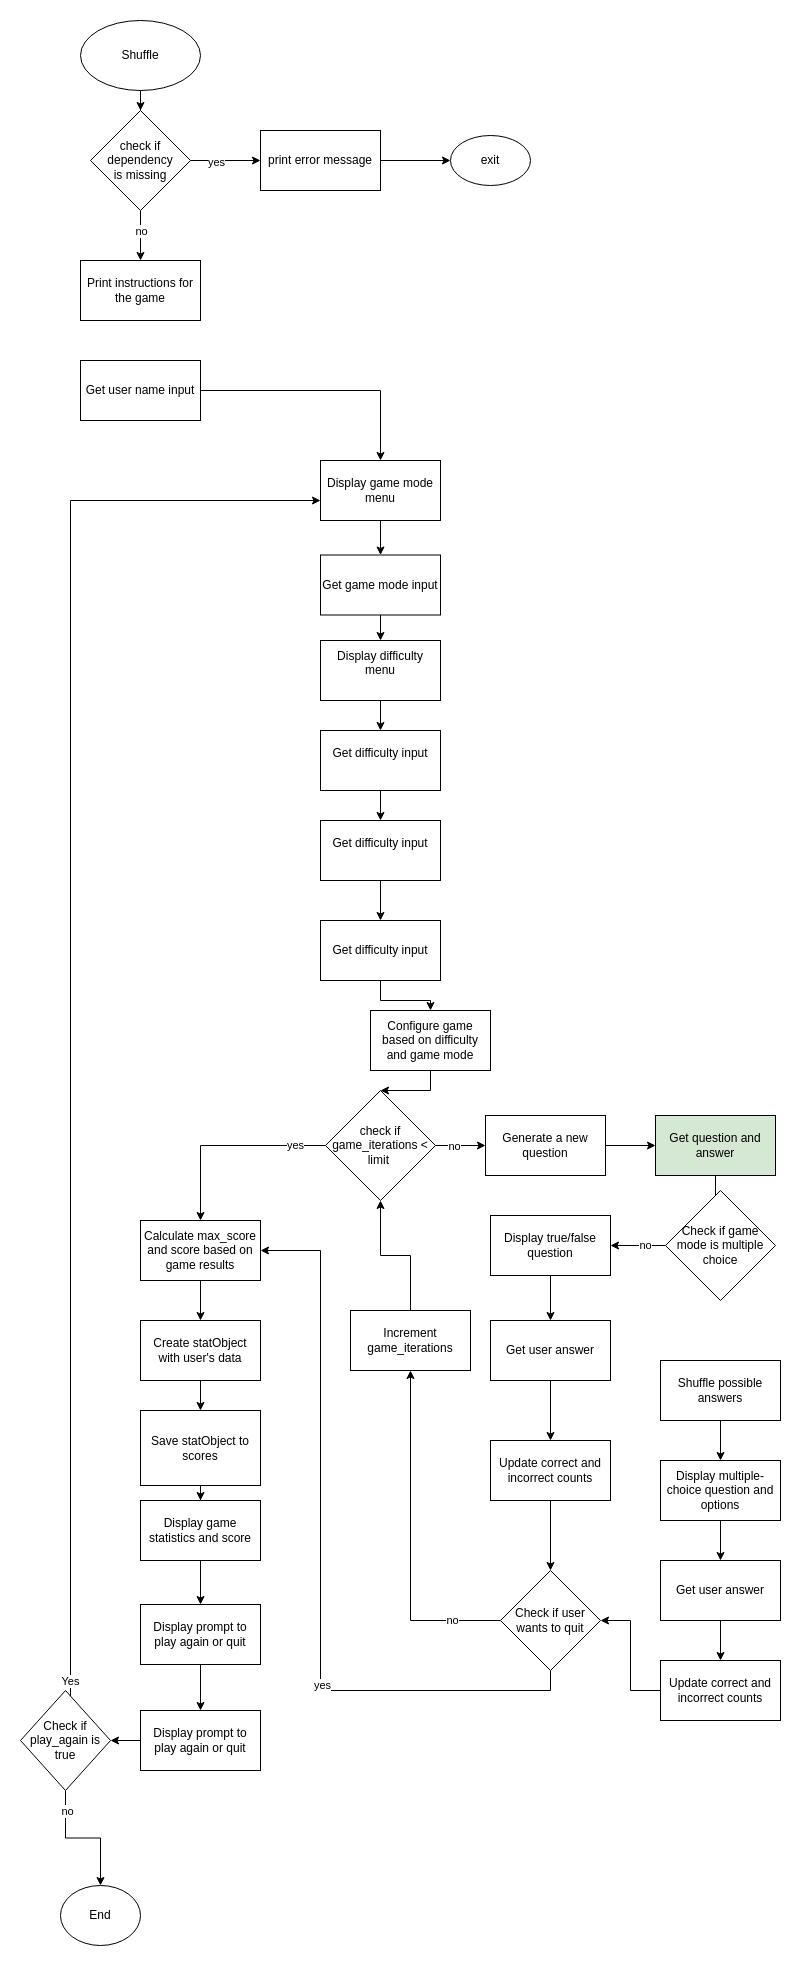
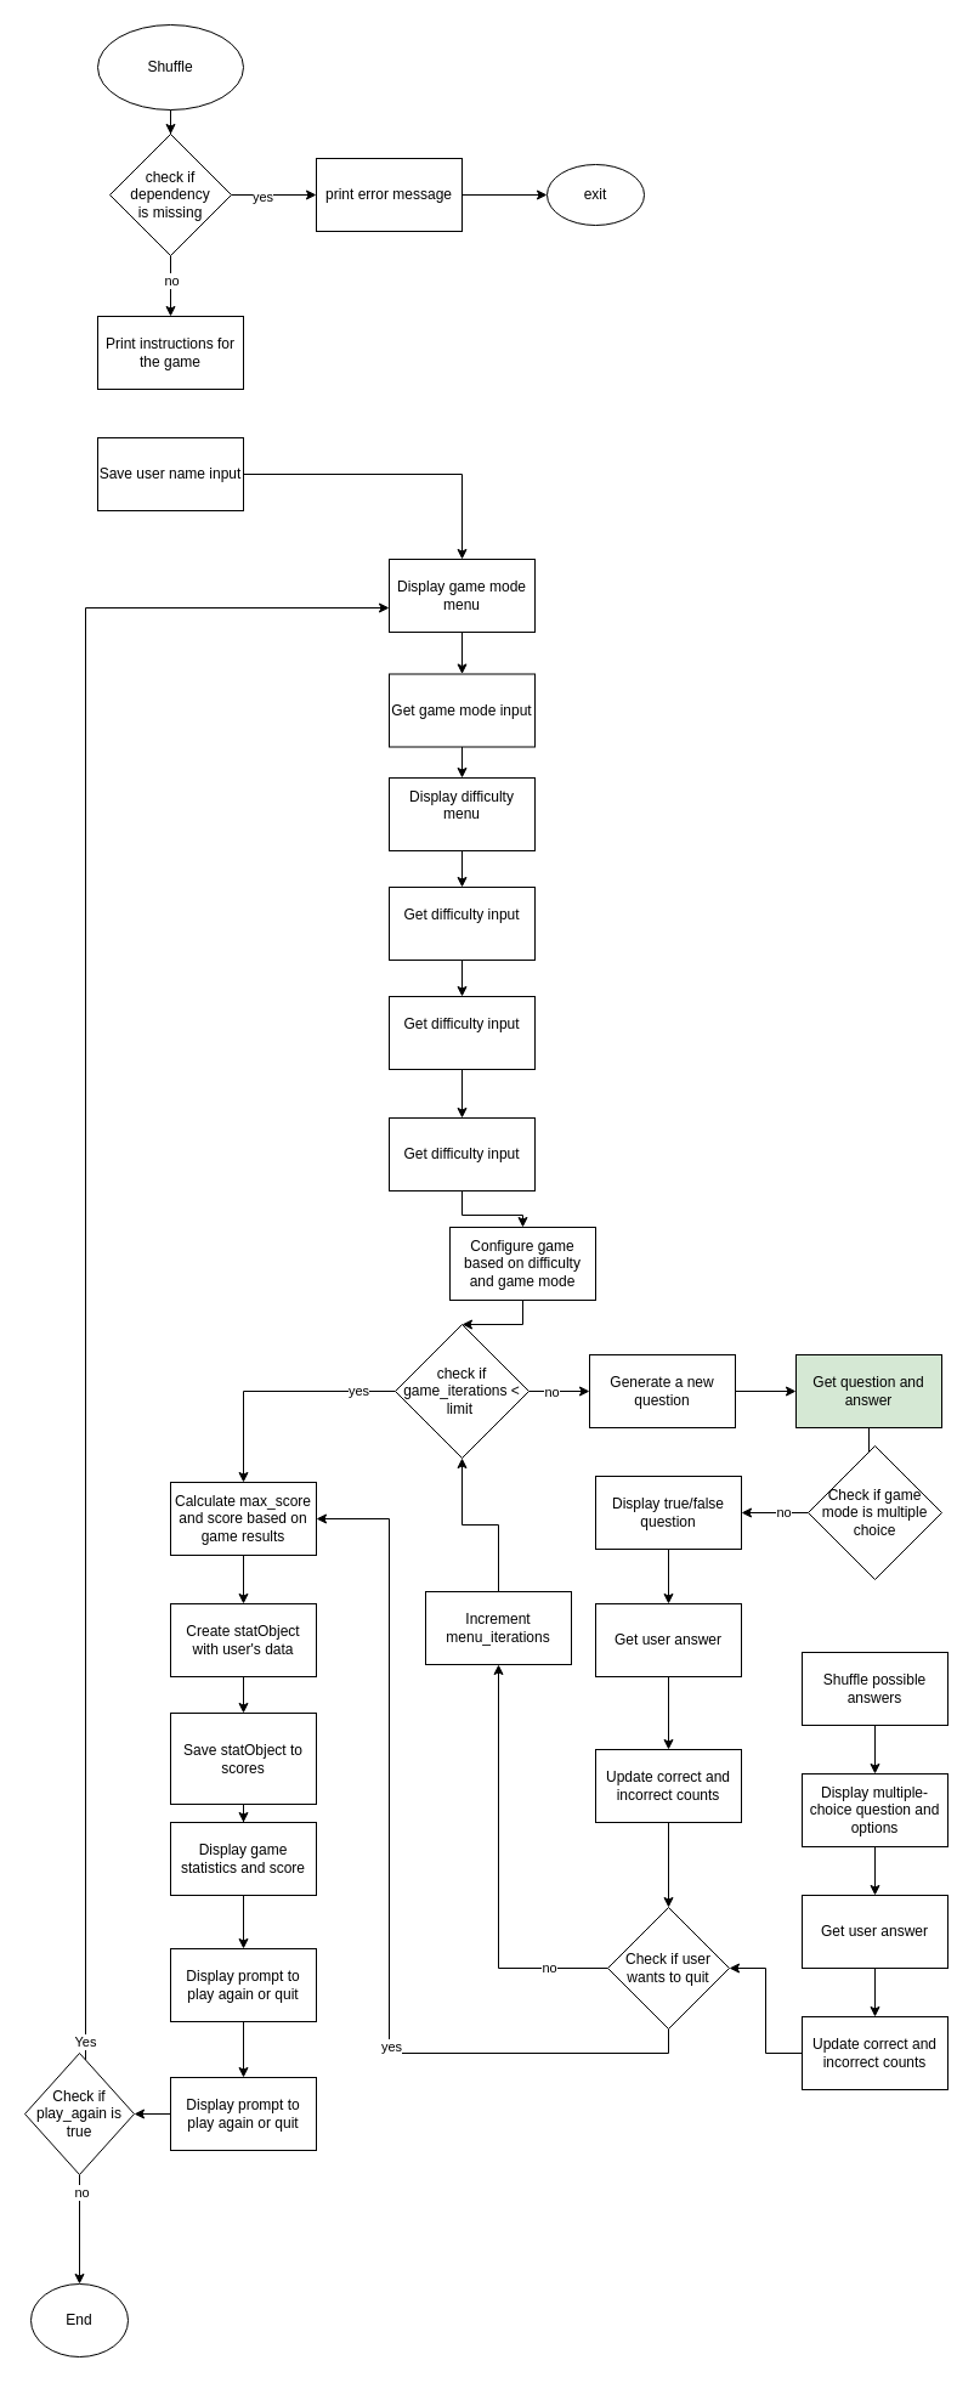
- <mxCell id="14" value="&lt;div&gt;Get user name input&lt;/div&gt;" style="whiteSpace=wrap;html=1;" vertex="1" parent="1"><mxGeometry x="80" y="360" width="120" height="60" as="geometry" /></mxCell>
+ <mxCell id="14" value="&lt;div&gt;Save user name input&lt;/div&gt;" style="whiteSpace=wrap;html=1;" vertex="1" parent="1"><mxGeometry x="80" y="360" width="120" height="60" as="geometry" /></mxCell>
- <mxCell id="60" value="Increment game_iterations" style="rounded=0;whiteSpace=wrap;html=1;" vertex="1" parent="1"><mxGeometry x="350" y="1310" width="120" height="60" as="geometry" /></mxCell>
+ <mxCell id="60" value="Increment menu_iterations" style="rounded=0;whiteSpace=wrap;html=1;" vertex="1" parent="1"><mxGeometry x="350" y="1310" width="120" height="60" as="geometry" /></mxCell>
- <mxCell id="77" value="End" style="ellipse;whiteSpace=wrap;html=1;" vertex="1" parent="1"><mxGeometry x="60" y="1885" width="80" height="60" as="geometry" /></mxCell>
+ <mxCell id="77" value="End" style="ellipse;whiteSpace=wrap;html=1;" vertex="1" parent="1"><mxGeometry x="25" y="1880" width="80" height="60" as="geometry" /></mxCell>
